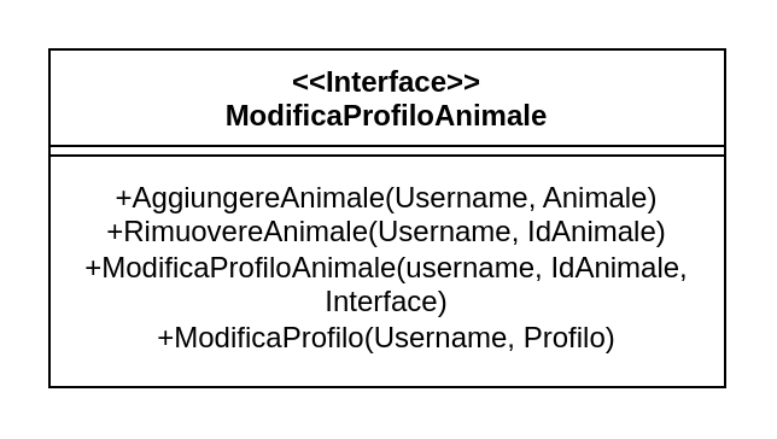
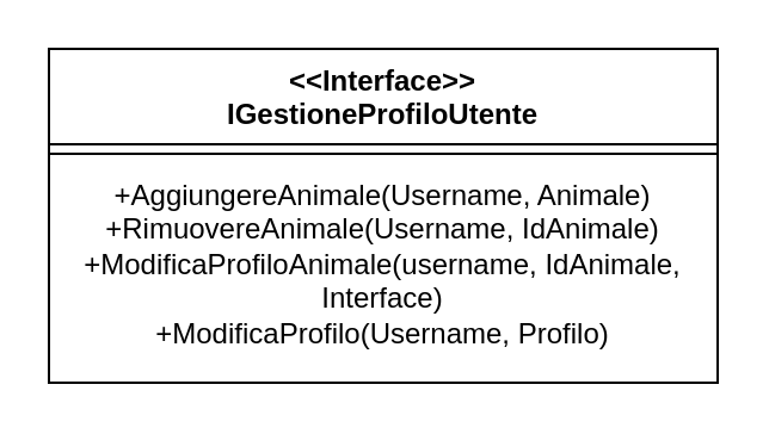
- <mxCell id="2" value="&lt;div&gt;&amp;lt;&amp;lt;Interface&amp;gt;&amp;gt;&lt;/div&gt;&lt;div&gt;ModificaProfiloAnimale&lt;br&gt;&lt;/div&gt;" style="swimlane;fontStyle=1;align=center;verticalAlign=top;childLayout=stackLayout;horizontal=1;startSize=40;horizontalStack=0;resizeParent=1;resizeParentMax=0;resizeLast=0;collapsible=1;marginBottom=0;whiteSpace=wrap;html=1;" vertex="1" parent="1"><mxGeometry x="20" y="20" width="280" height="140" as="geometry" /></mxCell>
+ <mxCell id="2" value="&lt;div&gt;&amp;lt;&amp;lt;Interface&amp;gt;&amp;gt;&lt;/div&gt;&lt;div&gt;IGestioneProfiloUtente&lt;br&gt;&lt;/div&gt;" style="swimlane;fontStyle=1;align=center;verticalAlign=top;childLayout=stackLayout;horizontal=1;startSize=40;horizontalStack=0;resizeParent=1;resizeParentMax=0;resizeLast=0;collapsible=1;marginBottom=0;whiteSpace=wrap;html=1;" vertex="1" parent="1"><mxGeometry x="20" y="20" width="280" height="140" as="geometry" /></mxCell>
